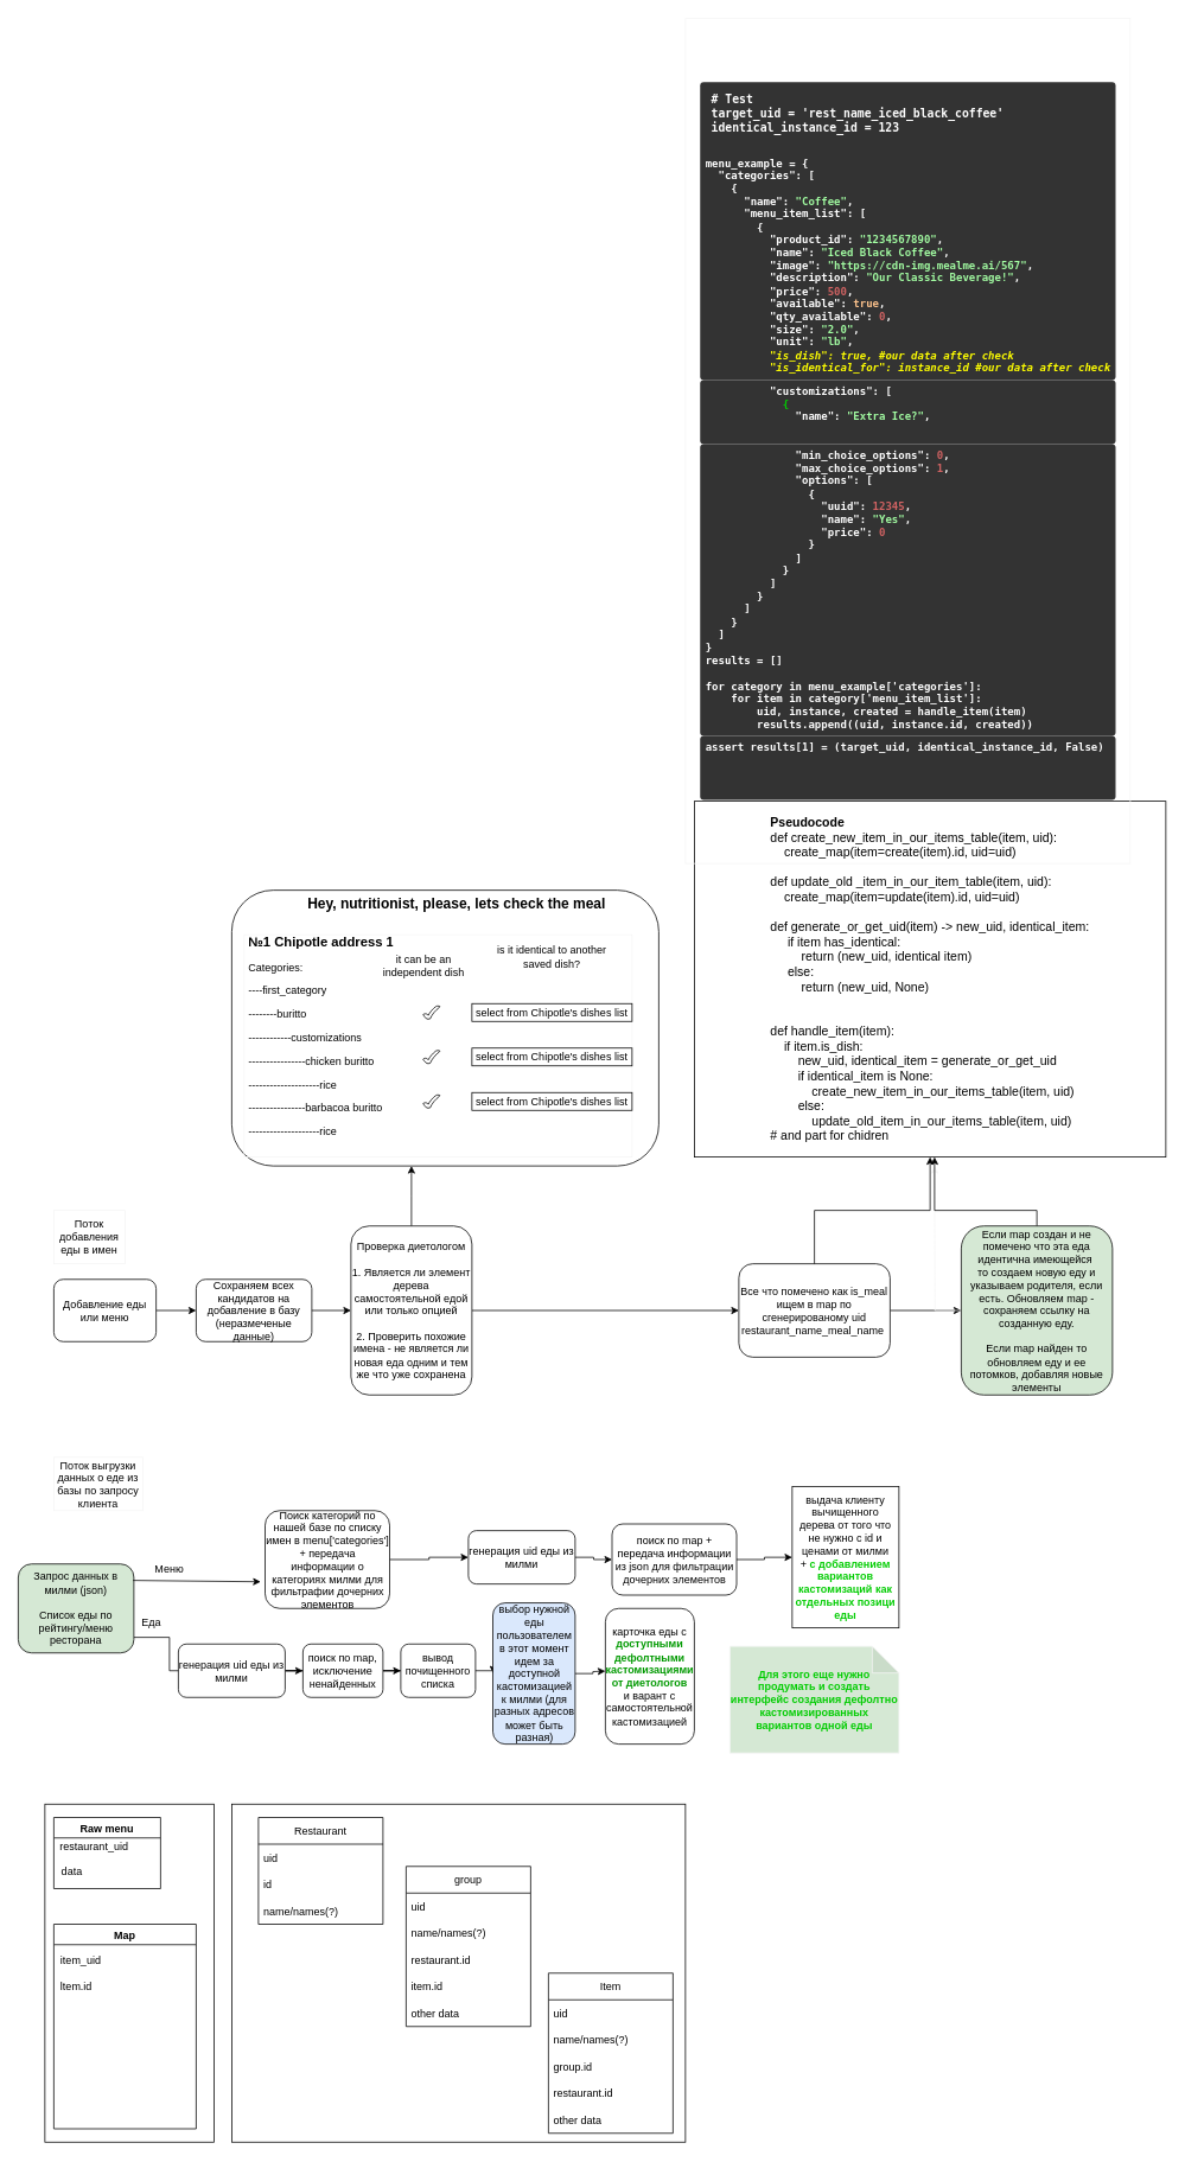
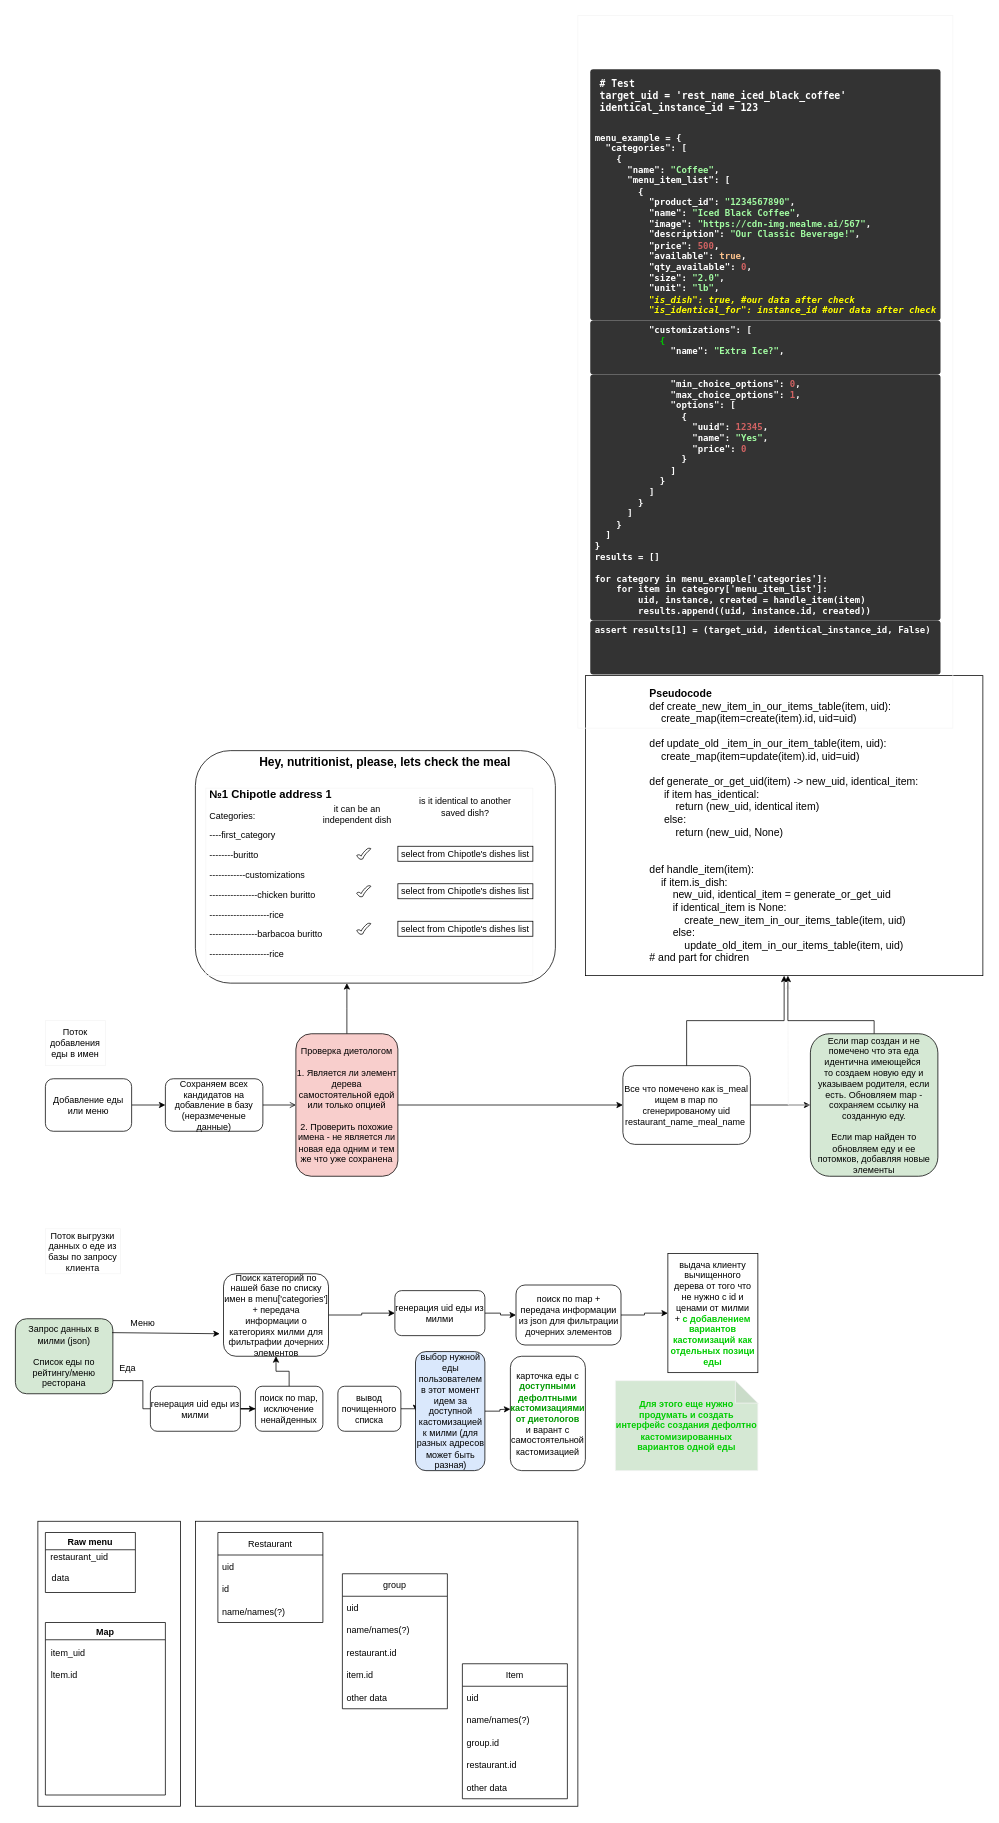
- <mxCell id="10" value="" style="endArrow=classic;html=1;rounded=0;exitX=1;exitY=0.5;exitDx=0;exitDy=0;" parent="1" source="6" target="9" edge="1"><mxGeometry width="50" height="50" relative="1" as="geometry"><mxPoint x="460" y="1607.5" as="sourcePoint" /><mxPoint x="510" y="1557.5" as="targetPoint" /></mxGeometry></mxCell>
+ <mxCell id="10" value="" style="endArrow=open;html=1;rounded=0;exitX=1;exitY=0.5;exitDx=0;exitDy=0;" parent="1" source="6" target="9" edge="1"><mxGeometry width="50" height="50" relative="1" as="geometry"><mxPoint x="460" y="1607.5" as="sourcePoint" /><mxPoint x="510" y="1557.5" as="targetPoint" /></mxGeometry></mxCell>
- <mxCell id="9" value="Проверка диетологом&lt;br&gt;&lt;br&gt;1. Является ли элемент дерева самостоятельной едой или только опцией&lt;br&gt;&lt;br&gt;2. Проверить похожие имена - не является ли новая еда одним и тем же что уже сохранена" style="rounded=1;whiteSpace=wrap;html=1;" parent="1" vertex="1"><mxGeometry x="394" y="1377.5" width="136" height="190" as="geometry" /></mxCell>
+ <mxCell id="9" value="Проверка диетологом&lt;br&gt;&lt;br&gt;1. Является ли элемент дерева самостоятельной едой или только опцией&lt;br&gt;&lt;br&gt;2. Проверить похожие имена - не является ли новая еда одним и тем же что уже сохранена" style="rounded=1;whiteSpace=wrap;html=1;fillColor=#f8cecc;" parent="1" vertex="1"><mxGeometry x="394" y="1377.5" width="136" height="190" as="geometry" /></mxCell>
- <mxCell id="63" value="" style="edgeStyle=orthogonalEdgeStyle;rounded=0;orthogonalLoop=1;jettySize=auto;html=1;fontSize=12;" edge="1" parent="1" source="64" target="66"><mxGeometry relative="1" as="geometry" /></mxCell>
+ <mxCell id="63" value="" style="edgeStyle=orthogonalEdgeStyle;rounded=0;orthogonalLoop=1;jettySize=auto;html=1;fontSize=12;" edge="1" parent="1" source="64" target="25"><mxGeometry relative="1" as="geometry" /></mxCell>
- <mxCell id="31" value="&lt;b&gt;&lt;font color=&quot;#00cc00&quot;&gt;Для этого еще нужно продумать и создать интерфейс создания дефолтно кастомизированных вариантов одной еды&lt;/font&gt;&lt;/b&gt;" style="shape=note;whiteSpace=wrap;html=1;backgroundOutline=1;darkOpacity=0.05;fillColor=#d5e8d4;strokeColor=#F5F5F5;" parent="1" vertex="1"><mxGeometry x="820" y="1850" width="190" height="120" as="geometry" /></mxCell>
+ <mxCell id="31" value="&lt;b&gt;&lt;font color=&quot;#00cc00&quot;&gt;Для этого еще нужно продумать и создать интерфейс создания дефолтно кастомизированных вариантов одной еды&lt;/font&gt;&lt;/b&gt;" style="shape=note;whiteSpace=wrap;html=1;backgroundOutline=1;darkOpacity=0.05;fillColor=#d5e8d4;strokeColor=#F5F5F5;" parent="1" vertex="1"><mxGeometry x="820" y="1840" width="190" height="120" as="geometry" /></mxCell>
